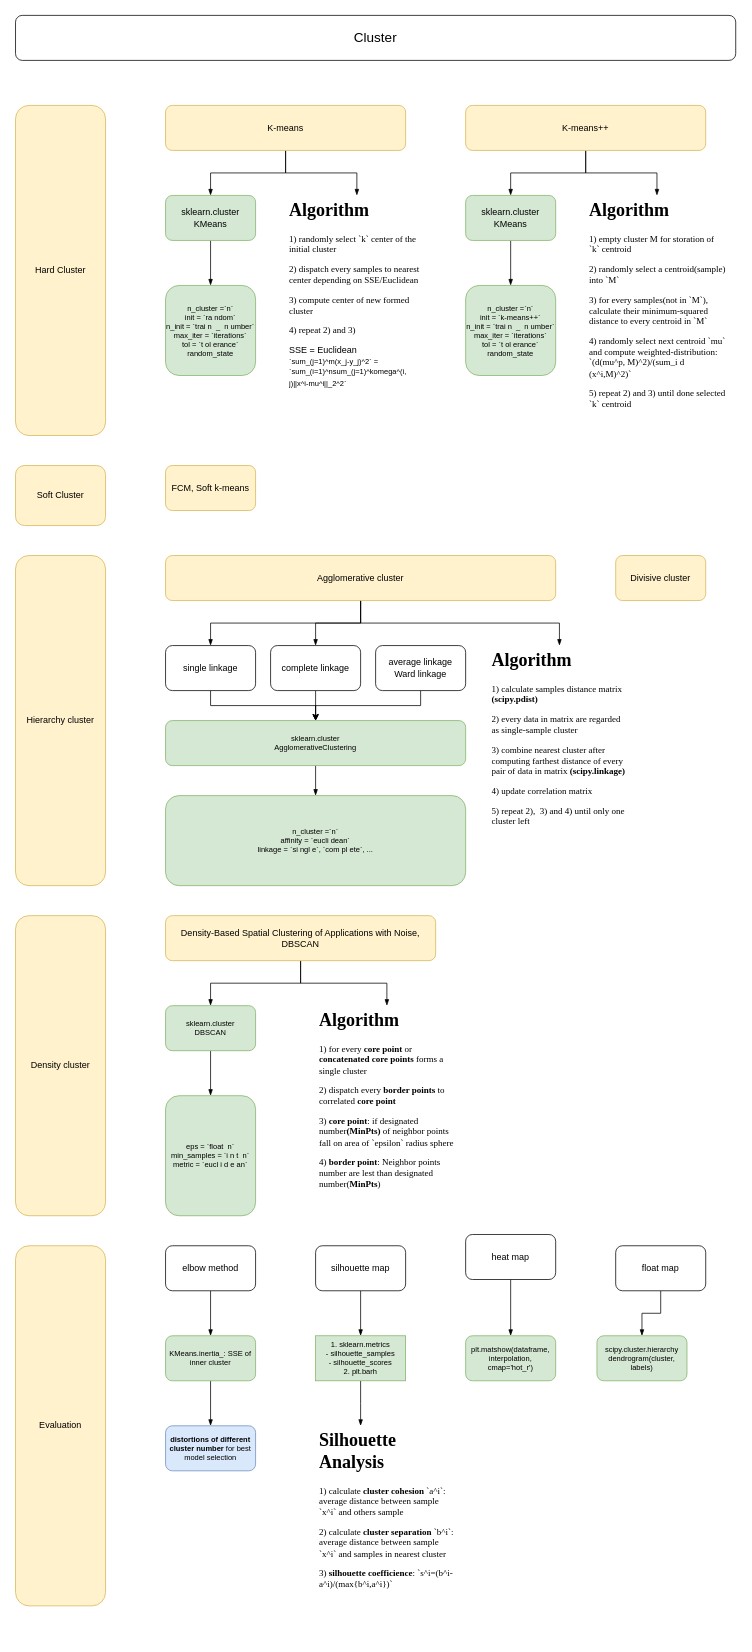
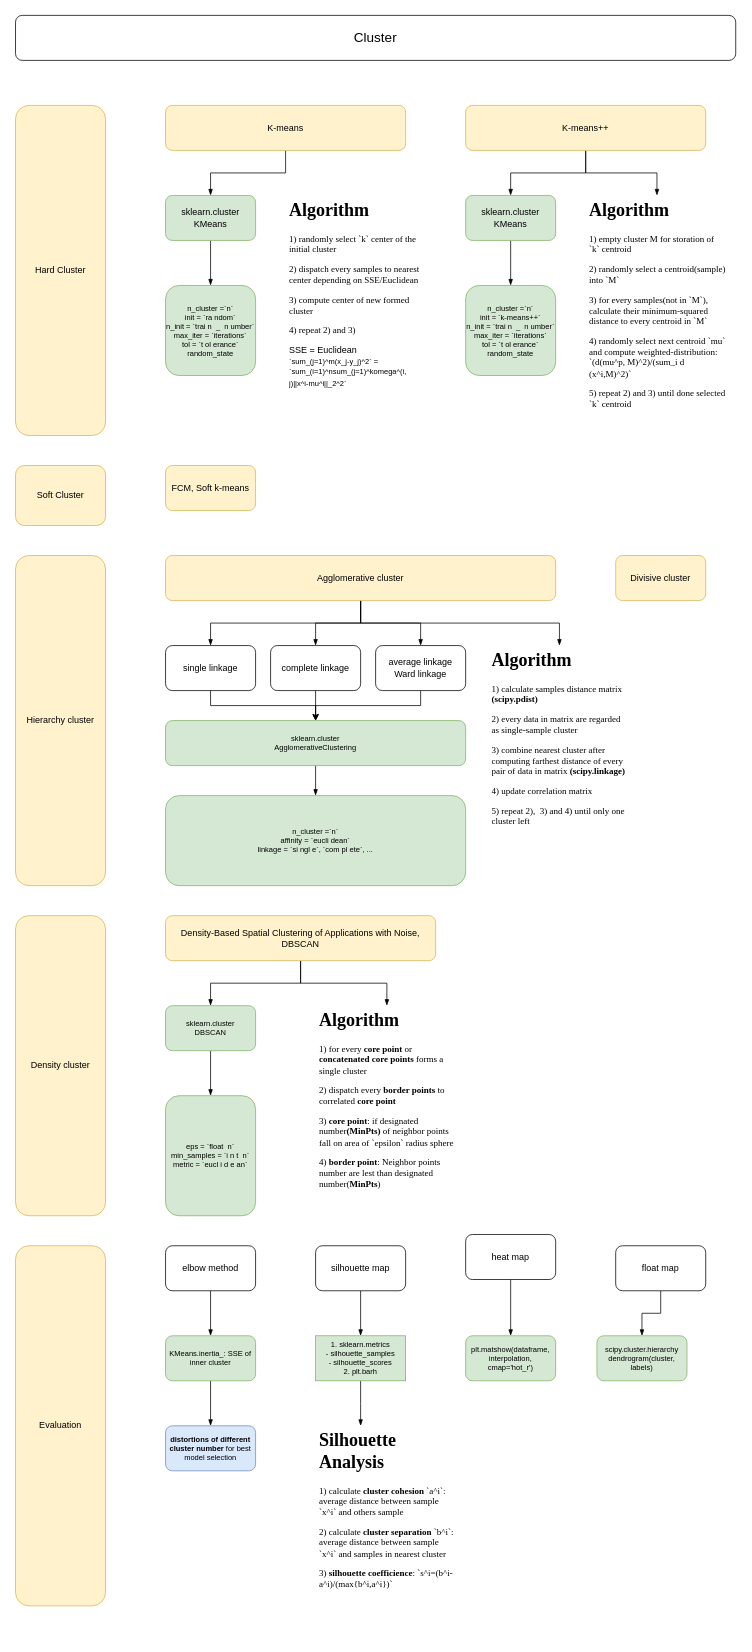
- <mxCell id="5" style="edgeStyle=orthogonalEdgeStyle;rounded=0;orthogonalLoop=1;jettySize=auto;html=1;entryX=0.5;entryY=0;entryDx=0;entryDy=0;endArrow=blockThin;endFill=1;" edge="1" parent="1" source="6" target="10"><mxGeometry relative="1" as="geometry" /></mxCell>
+ <mxCell id="24" style="edgeStyle=orthogonalEdgeStyle;rounded=0;orthogonalLoop=1;jettySize=auto;html=1;entryX=0.5;entryY=0;entryDx=0;entryDy=0;endArrow=blockThin;endFill=1;" edge="1" parent="1" source="25" target="32"><mxGeometry relative="1" as="geometry" /></mxCell>
